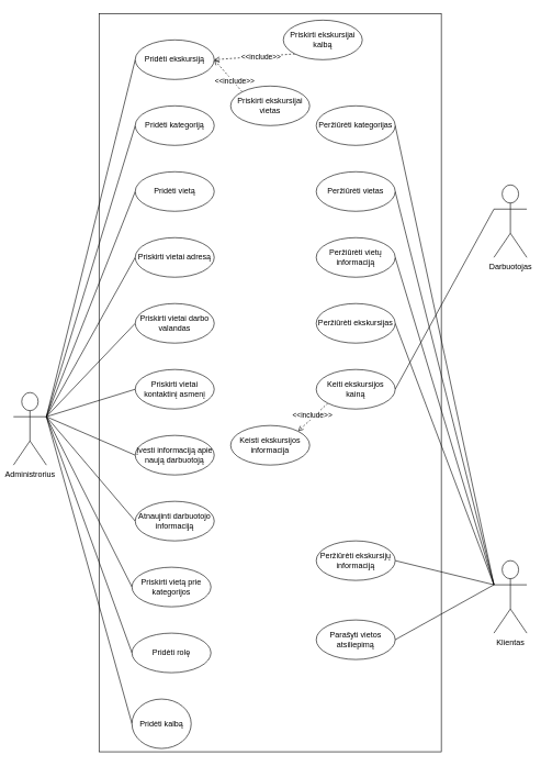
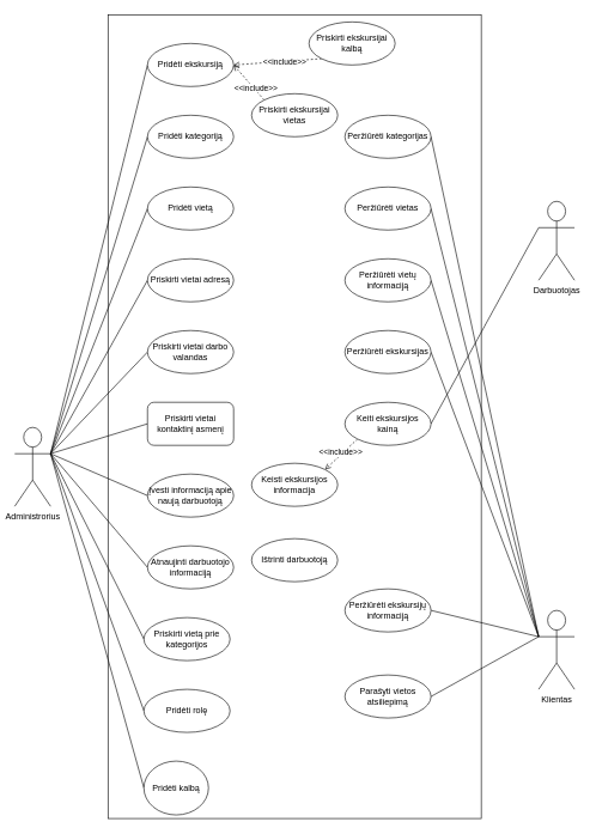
- <mxCell id="39" value="Priskirti vietai kontaktinį asmenį" style="ellipse;whiteSpace=wrap;html=1;align=center;" vertex="1" parent="1"><mxGeometry x="205" y="560" width="120" height="60" as="geometry" /></mxCell>
+ <mxCell id="39" value="Priskirti vietai kontaktinį asmenį" style="whiteSpace=wrap;html=1;align=center;rounded=1;" vertex="1" parent="1"><mxGeometry x="205" y="560" width="120" height="60" as="geometry" /></mxCell>
+ <mxCell id="36" value="Ištrinti darbuotoją" style="ellipse;whiteSpace=wrap;html=1;align=center;" vertex="1" parent="1"><mxGeometry x="350" y="750" width="120" height="60" as="geometry" /></mxCell>
